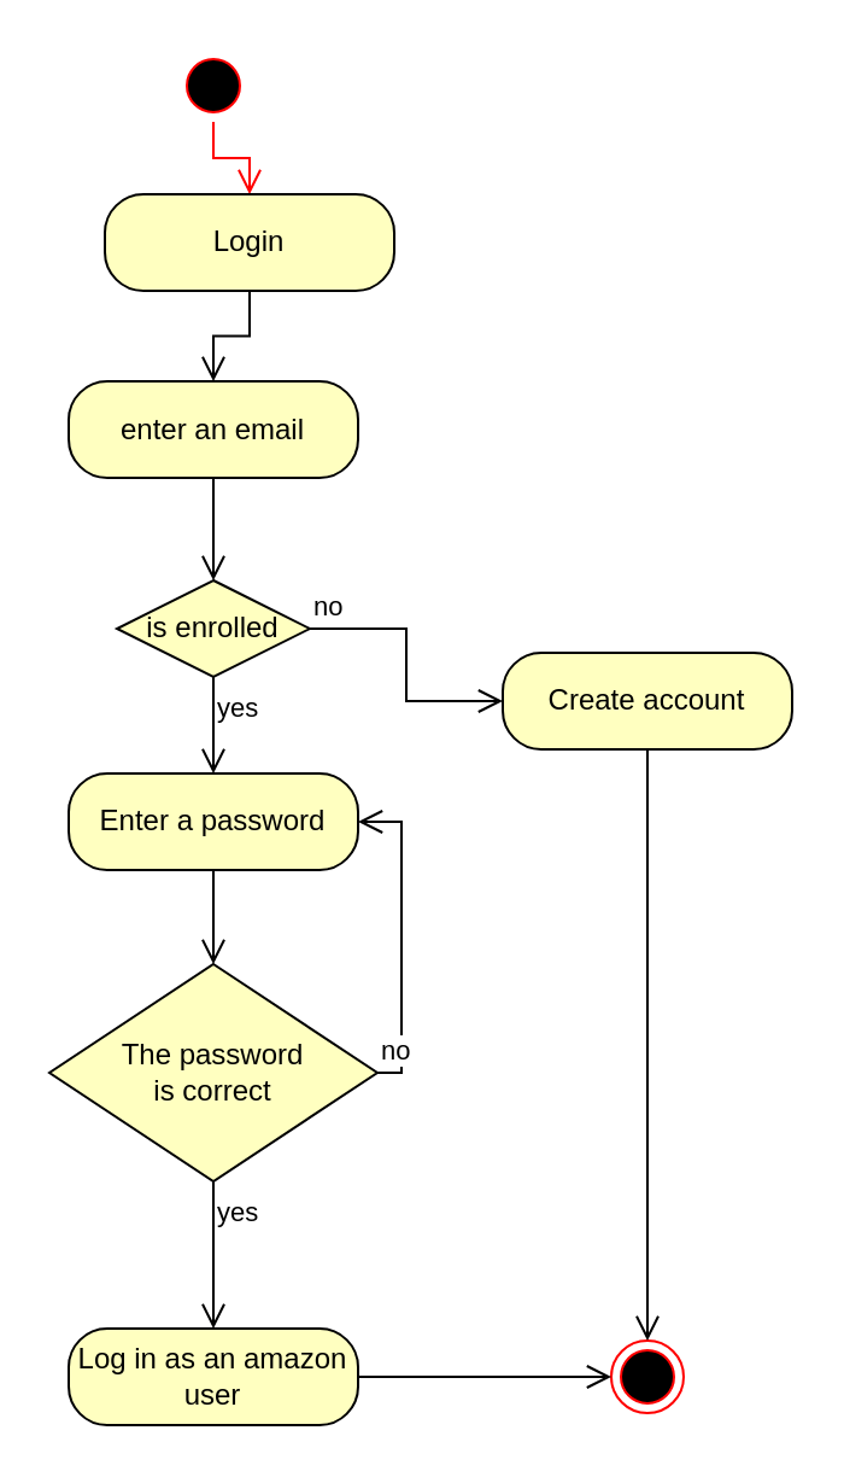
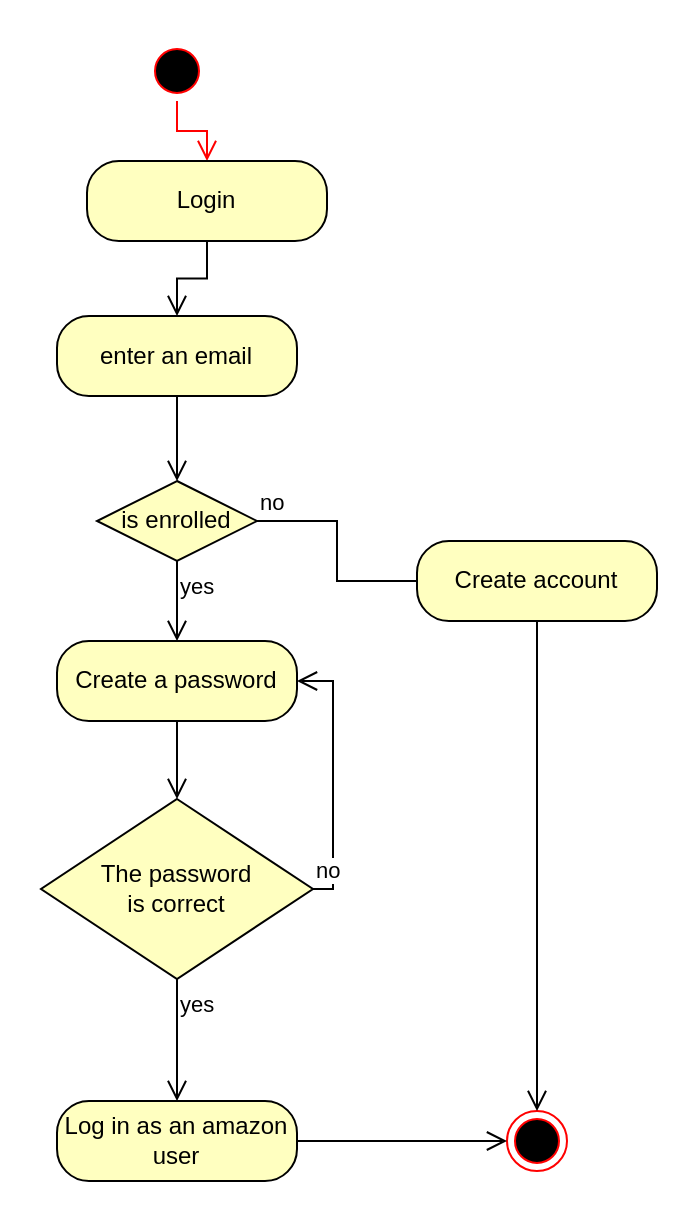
- <mxCell id="10" value="no" style="edgeStyle=orthogonalEdgeStyle;html=1;align=left;verticalAlign=bottom;endArrow=open;endSize=8;strokeColor=#000000;rounded=0;" edge="1" parent="1" source="9" target="12"><mxGeometry x="-1" relative="1" as="geometry"><mxPoint x="228" y="280" as="targetPoint" /></mxGeometry></mxCell>
+ <mxCell id="10" value="no" style="edgeStyle=orthogonalEdgeStyle;html=1;align=left;verticalAlign=bottom;endArrow=none;endSize=8;strokeColor=#000000;rounded=0;" edge="1" parent="1" source="9" target="12"><mxGeometry x="-1" relative="1" as="geometry"><mxPoint x="228" y="280" as="targetPoint" /></mxGeometry></mxCell>
- <mxCell id="14" value="Enter a password" style="rounded=1;whiteSpace=wrap;html=1;arcSize=40;fontColor=#000000;fillColor=#ffffc0;strokeColor=#000000;" vertex="1" parent="1"><mxGeometry x="28" y="320" width="120" height="40" as="geometry" /></mxCell>
+ <mxCell id="14" value="Create a password" style="rounded=1;whiteSpace=wrap;html=1;arcSize=40;fontColor=#000000;fillColor=#ffffc0;strokeColor=#000000;" vertex="1" parent="1"><mxGeometry x="28" y="320" width="120" height="40" as="geometry" /></mxCell>
